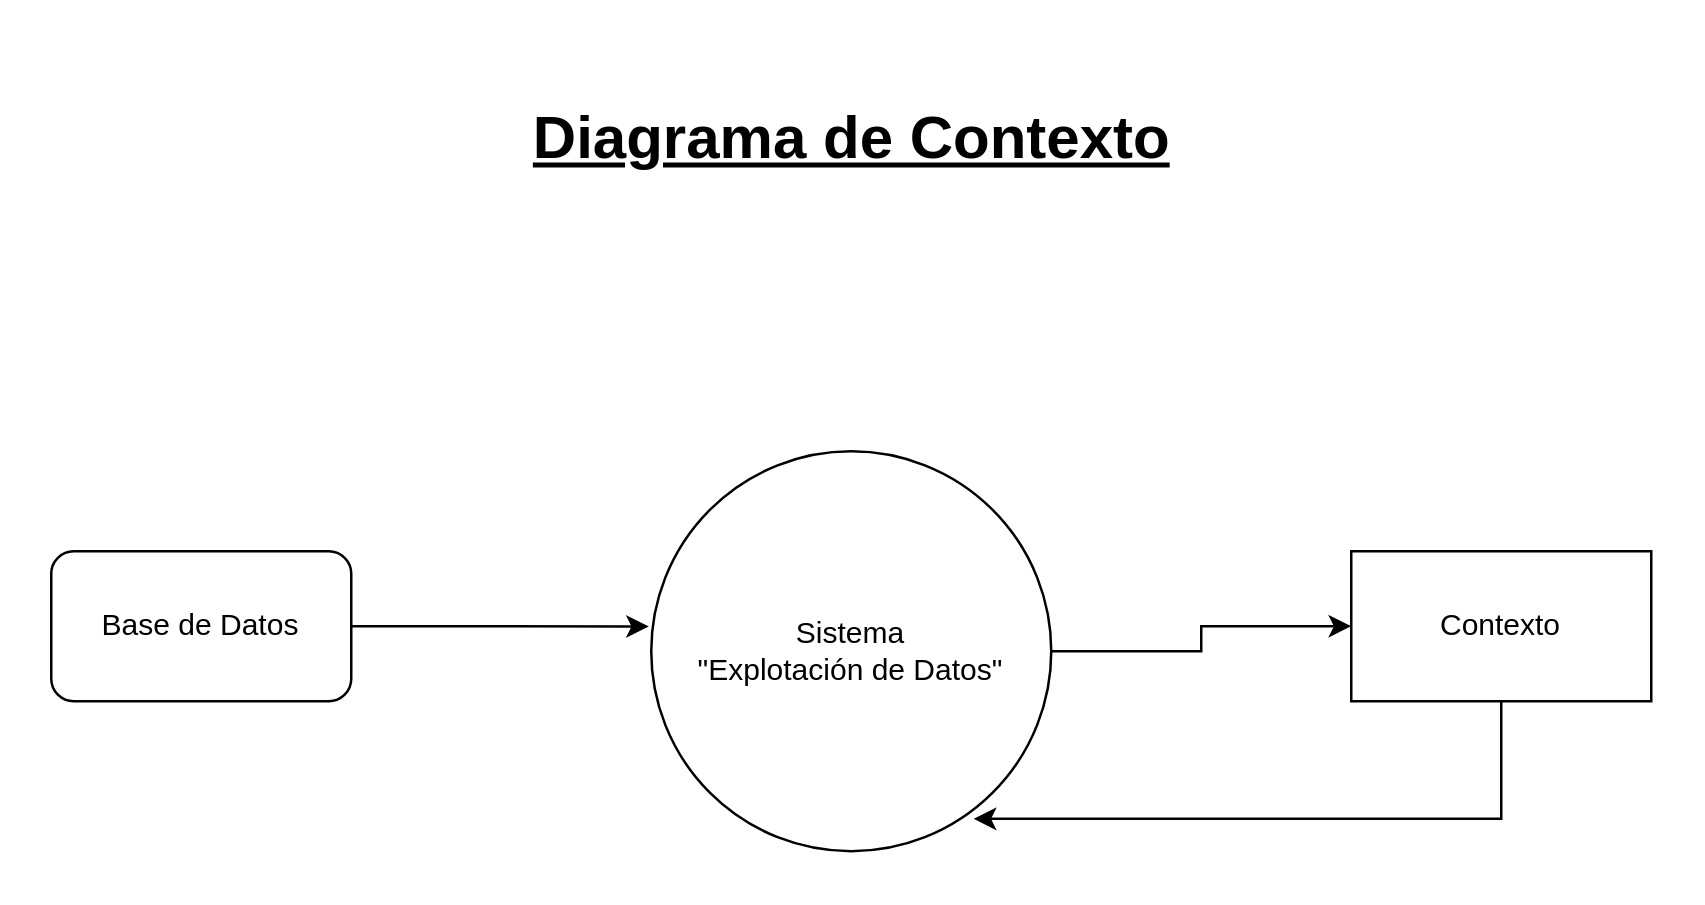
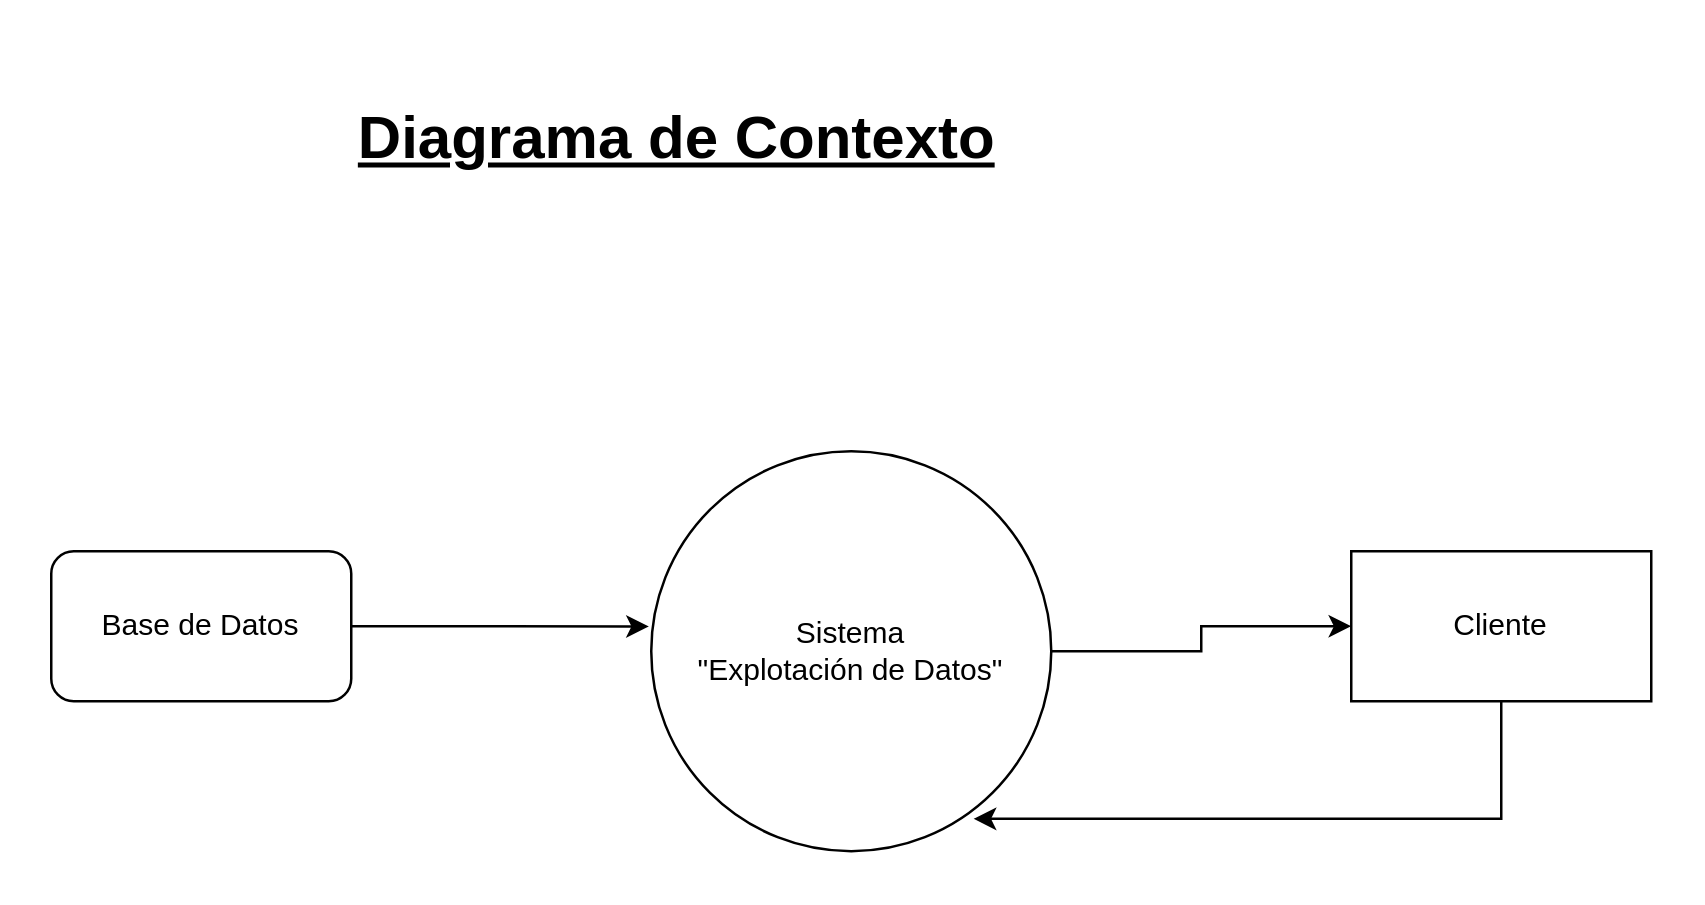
- <mxCell id="8" value="&lt;h1&gt;&lt;u&gt;Diagrama de Contexto&lt;/u&gt;&lt;/h1&gt;" style="text;html=1;align=center;verticalAlign=middle;resizable=0;points=[];autosize=1;strokeColor=none;fillColor=none;" vertex="1" parent="1"><mxGeometry x="200" y="20" width="280" height="70" as="geometry" /></mxCell>
+ <mxCell id="8" value="&lt;h1&gt;&lt;u&gt;Diagrama de Contexto&lt;/u&gt;&lt;/h1&gt;" style="text;html=1;align=center;verticalAlign=middle;resizable=0;points=[];autosize=1;strokeColor=none;fillColor=none;" vertex="1" parent="1"><mxGeometry x="130" y="20" width="280" height="70" as="geometry" /></mxCell>
- <mxCell id="5" value="Contexto" style="rounded=0;whiteSpace=wrap;html=1;" vertex="1" parent="1"><mxGeometry x="540" y="220" width="120" height="60" as="geometry" /></mxCell>
+ <mxCell id="5" value="Cliente" style="rounded=0;whiteSpace=wrap;html=1;" vertex="1" parent="1"><mxGeometry x="540" y="220" width="120" height="60" as="geometry" /></mxCell>
